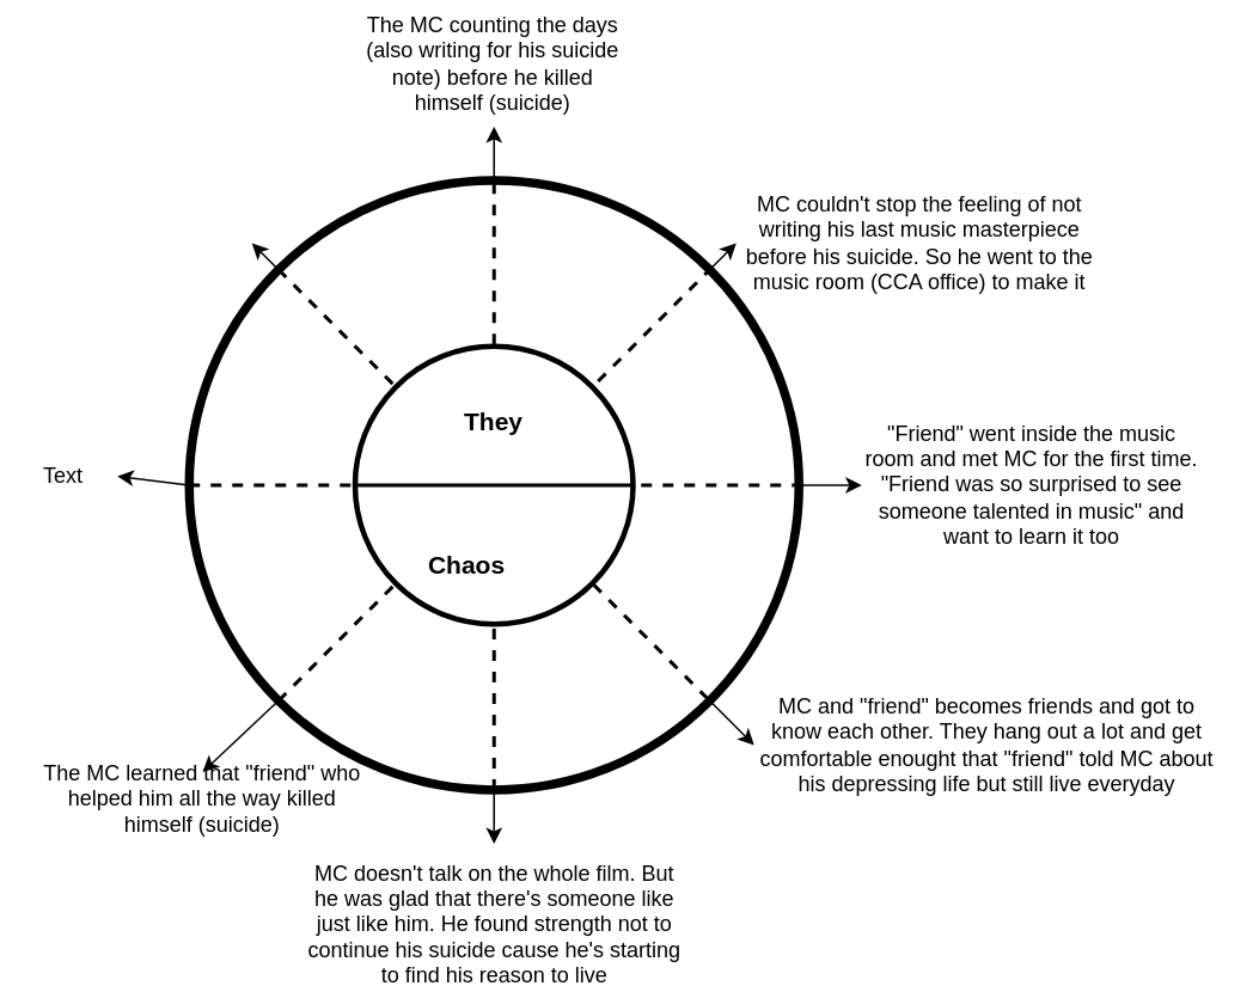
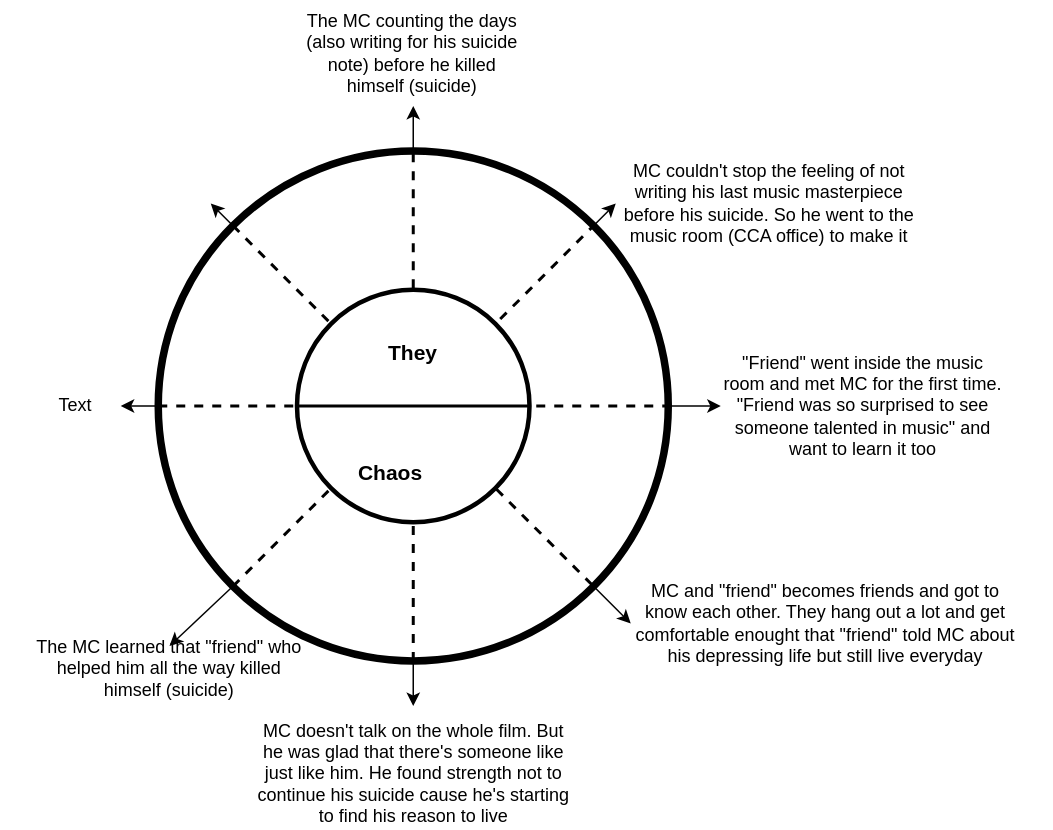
- <mxCell id="24" value="Text" style="text;html=1;strokeColor=none;fillColor=none;align=center;verticalAlign=middle;whiteSpace=wrap;rounded=0;" vertex="1" parent="1"><mxGeometry x="5" y="250" width="60" height="30" as="geometry" /></mxCell>
+ <mxCell id="24" value="Text" style="text;html=1;strokeColor=none;fillColor=none;align=center;verticalAlign=middle;whiteSpace=wrap;rounded=0;" vertex="1" parent="1"><mxGeometry x="20" y="255" width="60" height="30" as="geometry" /></mxCell>
